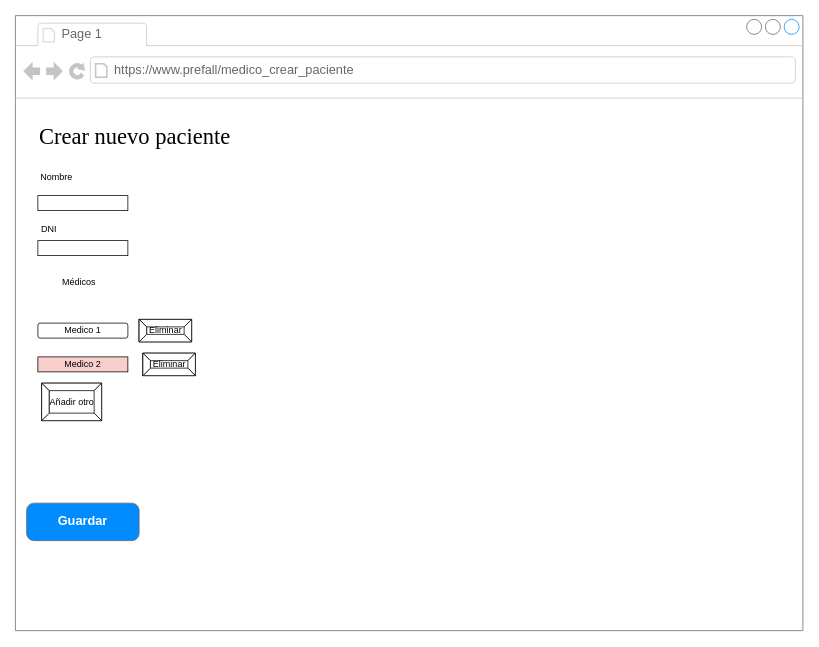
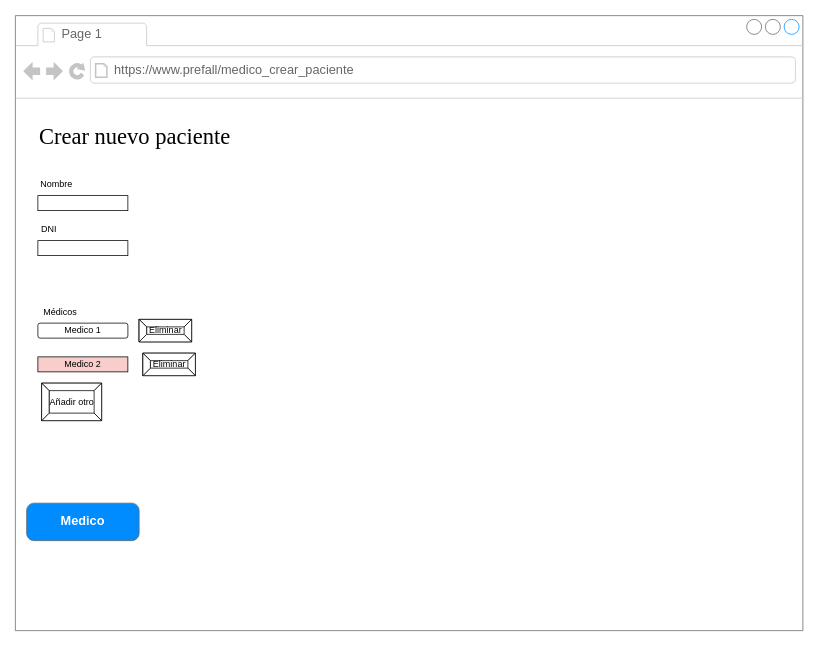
- <mxCell id="6" value="Nombre" style="text;html=1;strokeColor=none;fillColor=none;align=center;verticalAlign=middle;whiteSpace=wrap;rounded=0;" parent="2" vertex="1"><mxGeometry x="30" y="200" width="50" height="30" as="geometry" /></mxCell>
+ <mxCell id="6" value="Nombre" style="text;html=1;strokeColor=none;fillColor=none;align=center;verticalAlign=middle;whiteSpace=wrap;rounded=0;" parent="2" vertex="1"><mxGeometry x="30" y="210" width="50" height="30" as="geometry" /></mxCell>
- <mxCell id="11" value="Médicos" style="text;html=1;strokeColor=none;fillColor=none;align=center;verticalAlign=middle;whiteSpace=wrap;rounded=0;" vertex="1" parent="2"><mxGeometry x="55" y="340" width="60" height="30" as="geometry" /></mxCell>
+ <mxCell id="11" value="Médicos" style="text;html=1;strokeColor=none;fillColor=none;align=center;verticalAlign=middle;whiteSpace=wrap;rounded=0;" vertex="1" parent="2"><mxGeometry x="30" y="380" width="60" height="30" as="geometry" /></mxCell>
- <mxCell id="10" value="Guardar" style="strokeWidth=1;shadow=0;dashed=0;align=center;html=1;shape=mxgraph.mockup.buttons.button;strokeColor=#666666;fontColor=#ffffff;mainText=;buttonStyle=round;fontSize=17;fontStyle=1;fillColor=#008cff;whiteSpace=wrap;" parent="2" vertex="1"><mxGeometry x="15" y="650" width="150" height="50" as="geometry" /></mxCell>
+ <mxCell id="10" value="Medico" style="strokeWidth=1;shadow=0;dashed=0;align=center;html=1;shape=mxgraph.mockup.buttons.button;strokeColor=#666666;fontColor=#ffffff;mainText=;buttonStyle=round;fontSize=17;fontStyle=1;fillColor=#008cff;whiteSpace=wrap;" parent="2" vertex="1"><mxGeometry x="15" y="650" width="150" height="50" as="geometry" /></mxCell>
